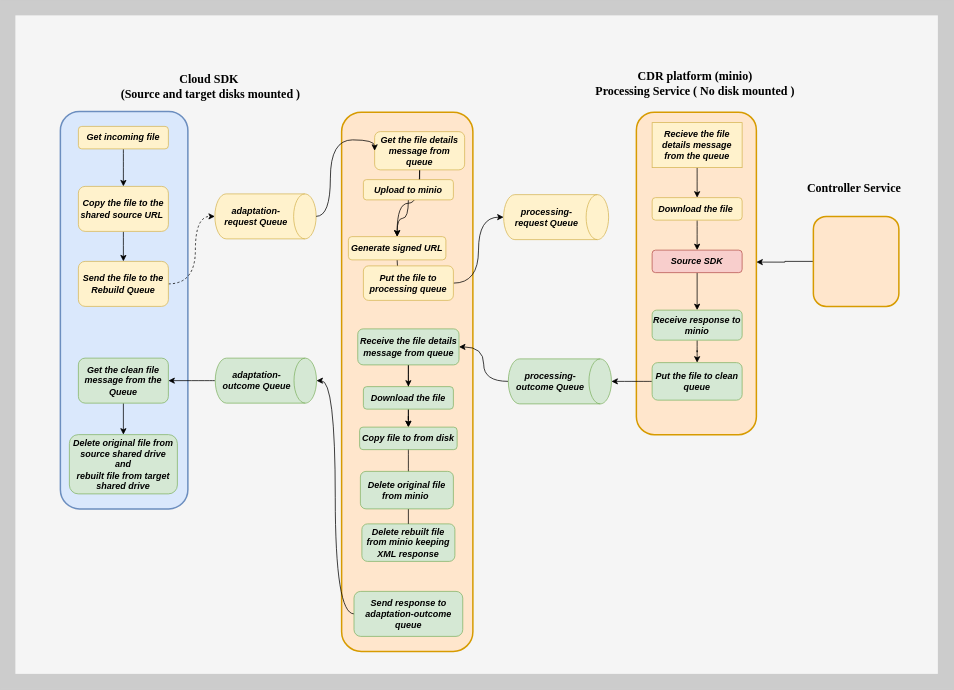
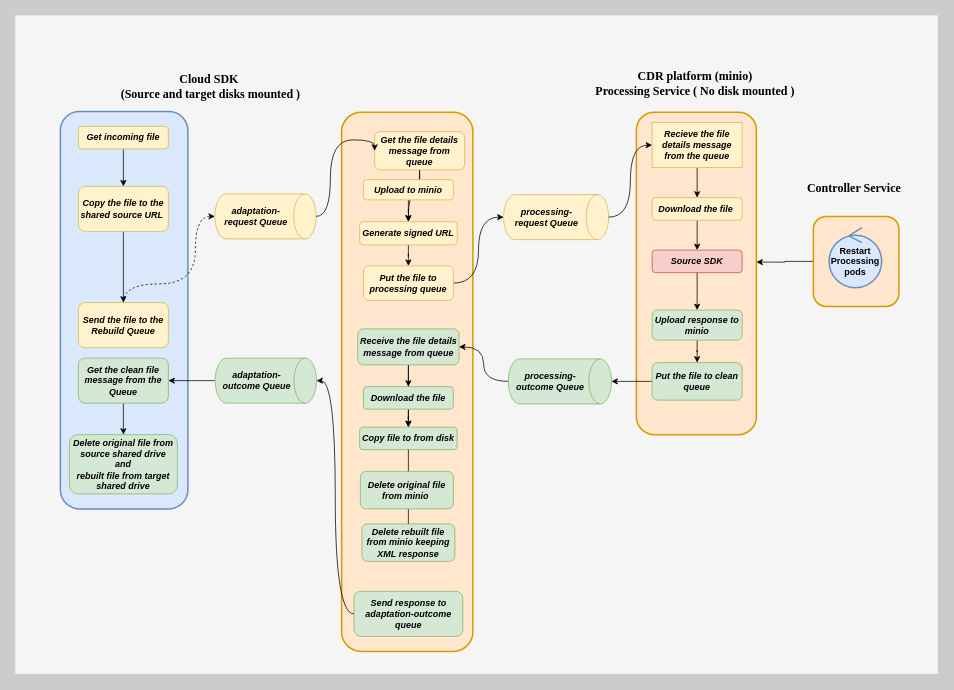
+ <mxCell id="56" style="edgeStyle=orthogonalEdgeStyle;curved=1;orthogonalLoop=1;jettySize=auto;html=1;exitX=0.5;exitY=0;exitDx=0;exitDy=0;exitPerimeter=0;entryX=0;entryY=0.5;entryDx=0;entryDy=0;" parent="1" source="26" target="31" edge="1"><mxGeometry relative="1" as="geometry" /></mxCell>
- <mxCell id="23" value="Generate signed URL" style="whiteSpace=wrap;html=1;fillColor=#fff2cc;strokeColor=#d6b656;fontStyle=3;rounded=1;" parent="1" vertex="1"><mxGeometry x="464" y="315" width="130" height="31" as="geometry" /></mxCell>
+ <mxCell id="23" value="Generate signed URL" style="whiteSpace=wrap;html=1;fillColor=#fff2cc;strokeColor=#d6b656;fontStyle=3;rounded=1;" parent="1" vertex="1"><mxGeometry x="479" y="295" width="130" height="31" as="geometry" /></mxCell>
+ <mxCell id="53" value="&lt;b&gt;Restart&lt;br&gt;Processing&lt;br&gt;pods&lt;/b&gt;" style="ellipse;shape=umlControl;whiteSpace=wrap;html=1;fillColor=#dae8fc;strokeWidth=2;perimeterSpacing=0;strokeColor=#6c8ebf;" parent="1" vertex="1"><mxGeometry x="1105" y="303" width="70" height="80" as="geometry" /></mxCell>
- <mxCell id="11" value="Send the file to the Rebuild Queue" style="whiteSpace=wrap;html=1;fillColor=#fff2cc;strokeColor=#d6b656;fontStyle=3;rounded=1;" parent="1" vertex="1"><mxGeometry x="104" y="348" width="120" height="60" as="geometry" /></mxCell>
+ <mxCell id="11" value="Send the file to the Rebuild Queue" style="whiteSpace=wrap;html=1;fillColor=#fff2cc;strokeColor=#d6b656;fontStyle=3;rounded=1;" parent="1" vertex="1"><mxGeometry x="104" y="403" width="120" height="60" as="geometry" /></mxCell>
- <mxCell id="39" value="Receive response to minio" style="whiteSpace=wrap;html=1;fillColor=#d5e8d4;strokeColor=#82b366;fontStyle=3;rounded=1;" parent="1" vertex="1"><mxGeometry x="869" y="413" width="120" height="40" as="geometry" /></mxCell>
+ <mxCell id="39" value="Upload response to minio" style="whiteSpace=wrap;html=1;fillColor=#d5e8d4;strokeColor=#82b366;fontStyle=3;rounded=1;" parent="1" vertex="1"><mxGeometry x="869" y="413" width="120" height="40" as="geometry" /></mxCell>
